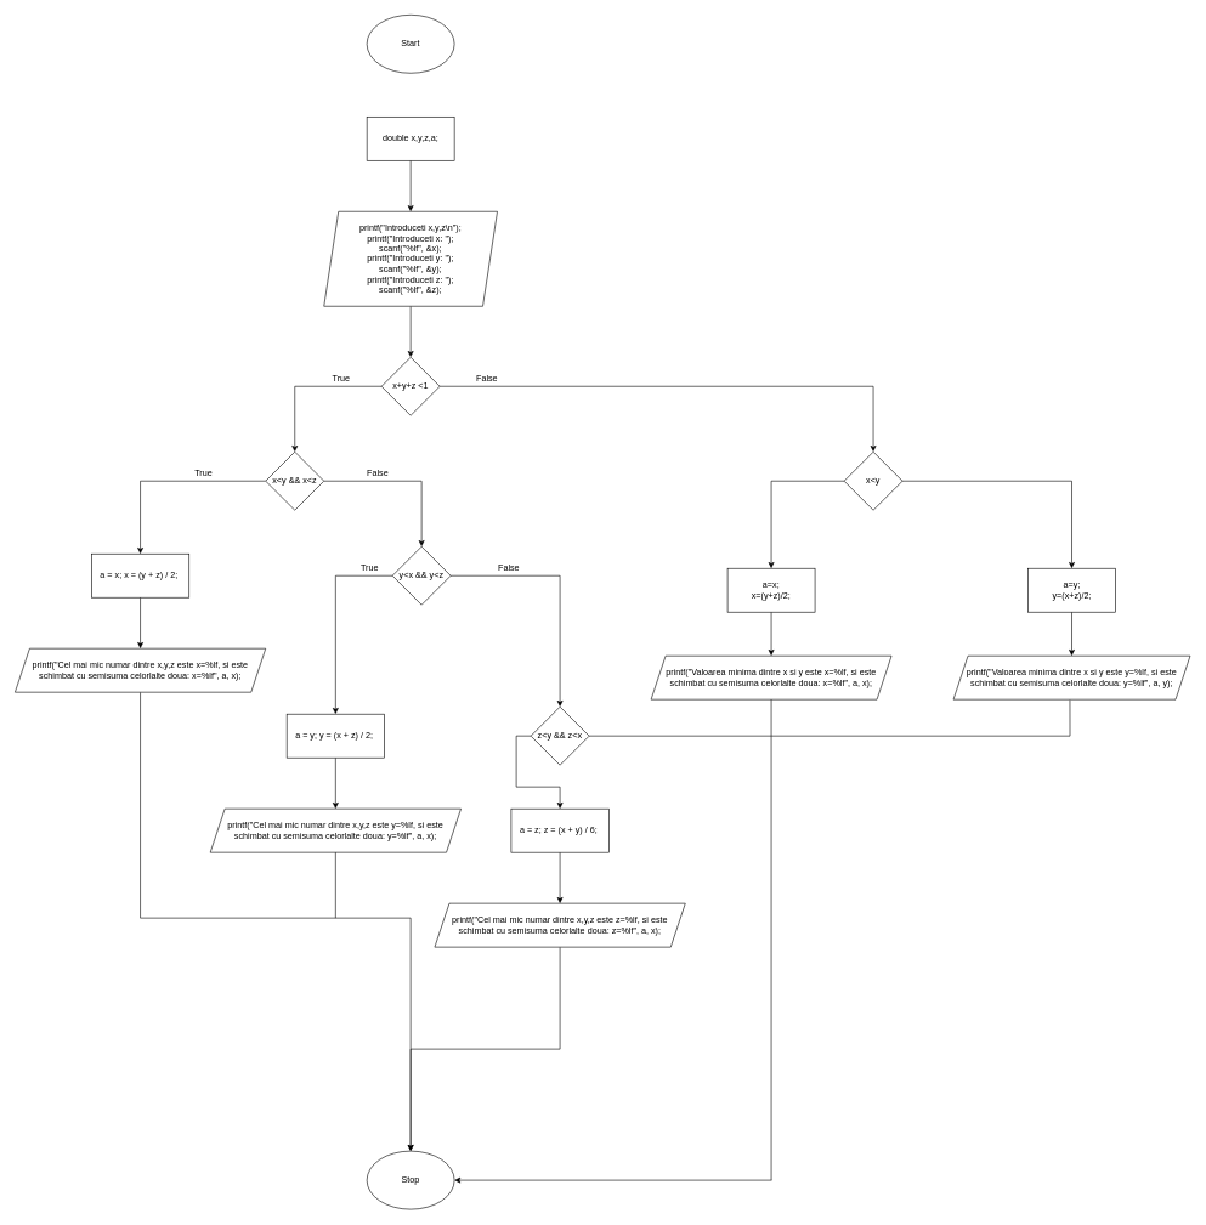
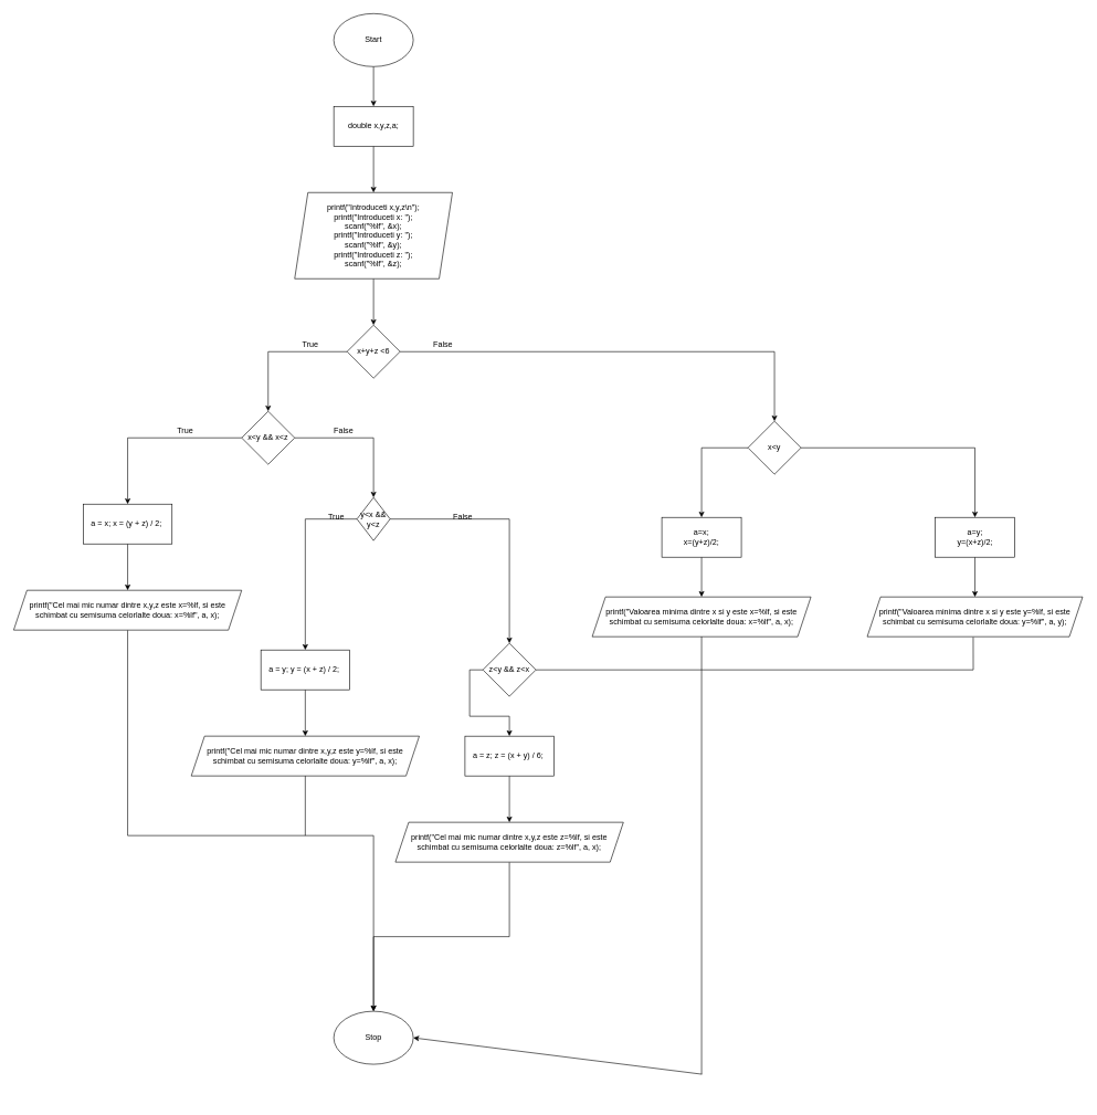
+ <mxCell id="2" style="edgeStyle=orthogonalEdgeStyle;rounded=0;orthogonalLoop=1;jettySize=auto;html=1;exitX=0.5;exitY=1;exitDx=0;exitDy=0;" edge="1" parent="1" source="3" target="5"><mxGeometry relative="1" as="geometry" /></mxCell>
- <mxCell id="10" value="x+y+z &amp;lt;1" style="rhombus;whiteSpace=wrap;html=1;" vertex="1" parent="1"><mxGeometry x="523" y="490" width="80" height="80" as="geometry" /></mxCell>
+ <mxCell id="10" value="x+y+z &amp;lt;6" style="rhombus;whiteSpace=wrap;html=1;" vertex="1" parent="1"><mxGeometry x="523" y="490" width="80" height="80" as="geometry" /></mxCell>
- <mxCell id="16" value="x&amp;lt;y" style="rhombus;whiteSpace=wrap;html=1;" vertex="1" parent="1"><mxGeometry x="1158" y="620" width="80" height="80" as="geometry" /></mxCell>
+ <mxCell id="16" value="x&amp;lt;y" style="rhombus;whiteSpace=wrap;html=1;" vertex="1" parent="1"><mxGeometry x="1128" y="635" width="80" height="80" as="geometry" /></mxCell>
- <mxCell id="29" value="y&amp;lt;x &amp;amp;&amp;amp; y&amp;lt;z" style="rhombus;whiteSpace=wrap;html=1;" vertex="1" parent="1"><mxGeometry x="538" y="750" width="80" height="80" as="geometry" /></mxCell>
+ <mxCell id="29" value="y&amp;lt;x &amp;amp;&amp;amp; y&amp;lt;z" style="rhombus;whiteSpace=wrap;html=1;" vertex="1" parent="1"><mxGeometry x="538" y="750" width="50" height="65" as="geometry" /></mxCell>
- <mxCell id="45" value="Stop" style="ellipse;whiteSpace=wrap;html=1;" vertex="1" parent="1"><mxGeometry x="503" y="1580" width="120" height="80" as="geometry" /></mxCell>
+ <mxCell id="45" value="Stop" style="ellipse;whiteSpace=wrap;html=1;" vertex="1" parent="1"><mxGeometry x="503" y="1525" width="120" height="80" as="geometry" /></mxCell>
